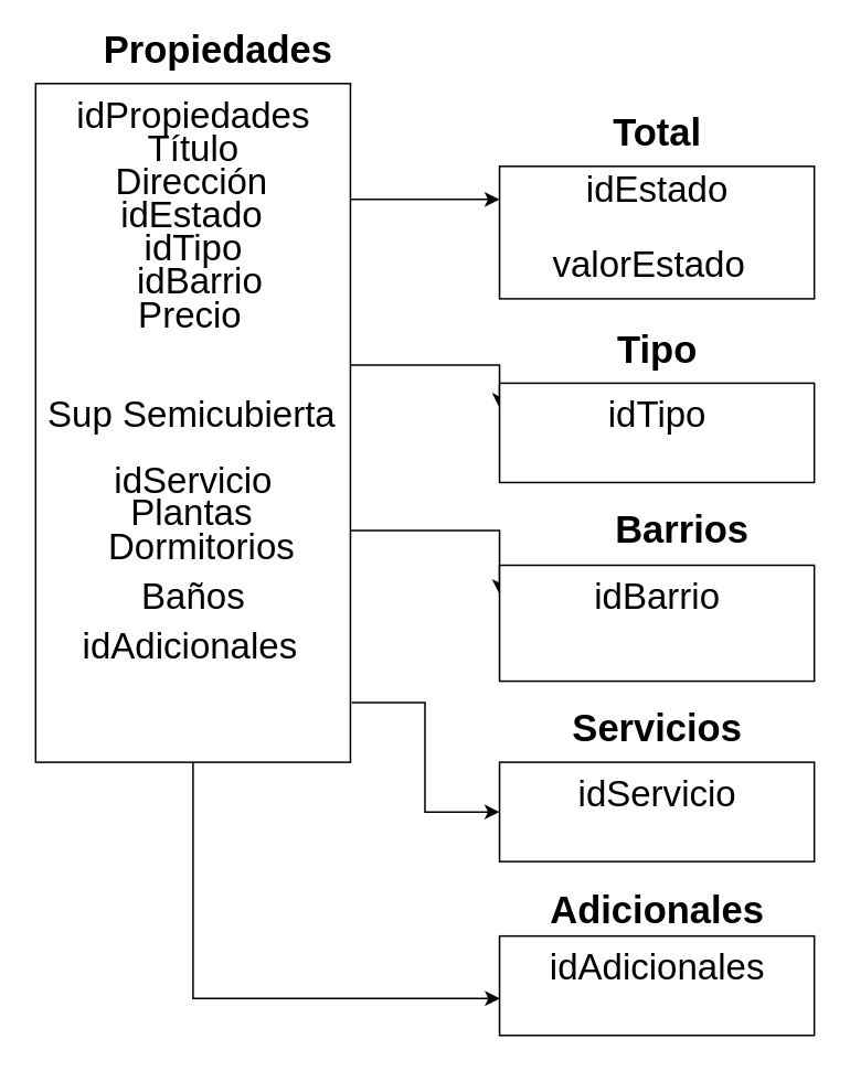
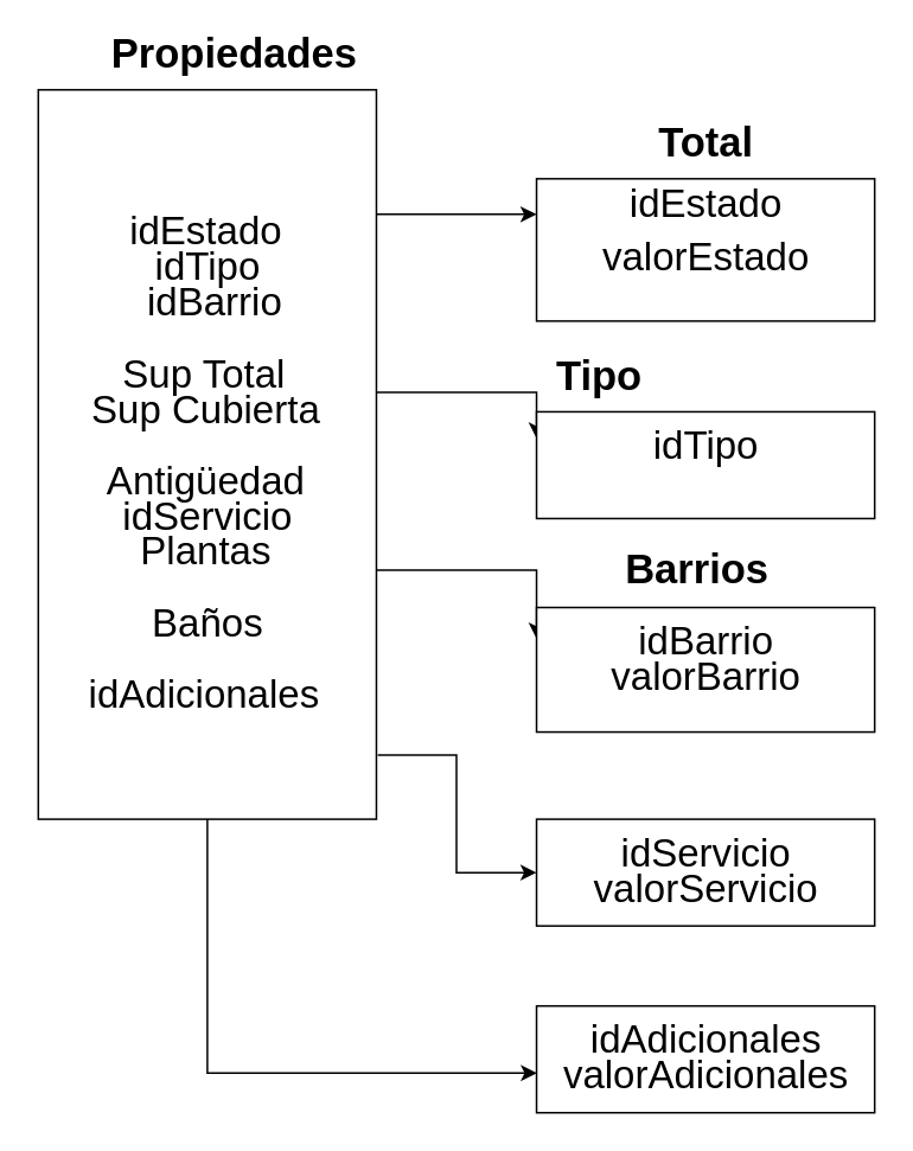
- <mxCell id="23" value="&lt;font style=&quot;font-size: 22px&quot;&gt;idPropiedades&lt;/font&gt;" style="text;html=1;align=center;verticalAlign=middle;resizable=0;points=[];autosize=1;" vertex="1" parent="1"><mxGeometry x="36" y="60" width="160" height="20" as="geometry" /></mxCell>
- <mxCell id="9" value="&lt;font style=&quot;font-size: 22px&quot;&gt;Título&lt;/font&gt;" style="text;html=1;align=center;verticalAlign=middle;resizable=0;points=[];autosize=1;" vertex="1" parent="1"><mxGeometry x="81" y="80" width="70" height="20" as="geometry" /></mxCell>
- <mxCell id="10" value="&lt;font style=&quot;font-size: 22px&quot;&gt;Dirección&lt;br&gt;&lt;/font&gt;" style="text;html=1;align=center;verticalAlign=middle;resizable=0;points=[];autosize=1;" vertex="1" parent="1"><mxGeometry x="60" y="100" width="110" height="20" as="geometry" /></mxCell>
- <mxCell id="24" value="&lt;font style=&quot;font-size: 22px&quot;&gt;valorEstado&lt;/font&gt;" style="text;html=1;align=center;verticalAlign=middle;resizable=0;points=[];autosize=1;" vertex="1" parent="1"><mxGeometry x="326" y="150" width="130" height="20" as="geometry" /></mxCell>
+ <mxCell id="24" value="&lt;font style=&quot;font-size: 22px&quot;&gt;valorEstado&lt;/font&gt;" style="text;html=1;align=center;verticalAlign=middle;resizable=0;points=[];autosize=1;" vertex="1" parent="1"><mxGeometry x="331" y="135" width="130" height="20" as="geometry" /></mxCell>
- <mxCell id="12" value="&lt;font style=&quot;font-size: 22px&quot;&gt;Precio&lt;/font&gt;" style="text;html=1;align=center;verticalAlign=middle;resizable=0;points=[];autosize=1;" vertex="1" parent="1"><mxGeometry x="74" y="181" width="80" height="20" as="geometry" /></mxCell>
+ <mxCell id="13" value="&lt;font style=&quot;font-size: 22px&quot;&gt;Sup Total&lt;/font&gt;" style="text;html=1;align=center;verticalAlign=middle;resizable=0;points=[];autosize=1;" vertex="1" parent="1"><mxGeometry x="59" y="201" width="110" height="20" as="geometry" /></mxCell>
- <mxCell id="27" value="&lt;font style=&quot;font-size: 23px&quot;&gt;&lt;b&gt;Tipo&lt;/b&gt;&lt;/font&gt;" style="text;html=1;align=center;verticalAlign=middle;resizable=0;points=[];autosize=1;" vertex="1" parent="1"><mxGeometry x="366" y="201" width="60" height="20" as="geometry" /></mxCell>
+ <mxCell id="27" value="&lt;font style=&quot;font-size: 23px&quot;&gt;&lt;b&gt;Tipo&lt;/b&gt;&lt;/font&gt;" style="text;html=1;align=center;verticalAlign=middle;resizable=0;points=[];autosize=1;" vertex="1" parent="1"><mxGeometry x="306" y="201" width="60" height="20" as="geometry" /></mxCell>
+ <mxCell id="14" value="&lt;font style=&quot;font-size: 22px&quot;&gt;Sup Cubierta&lt;br&gt;&lt;/font&gt;" style="text;html=1;align=center;verticalAlign=middle;resizable=0;points=[];autosize=1;" vertex="1" parent="1"><mxGeometry x="45" y="221" width="140" height="20" as="geometry" /></mxCell>
- <mxCell id="15" value="&lt;font style=&quot;font-size: 22px&quot;&gt;Sup Semicubierta&lt;/font&gt;" style="text;html=1;align=center;verticalAlign=middle;resizable=0;points=[];autosize=1;" vertex="1" parent="1"><mxGeometry x="20" y="241" width="190" height="20" as="geometry" /></mxCell>
+ <mxCell id="16" value="&lt;font style=&quot;font-size: 22px&quot;&gt;Antigüedad&lt;/font&gt;" style="text;html=1;align=center;verticalAlign=middle;resizable=0;points=[];autosize=1;" vertex="1" parent="1"><mxGeometry x="50" y="261" width="130" height="20" as="geometry" /></mxCell>
- <mxCell id="30" value="&lt;font style=&quot;font-size: 23px&quot;&gt;&lt;b&gt;Barrios&lt;/b&gt;&lt;/font&gt;" style="text;html=1;align=center;verticalAlign=middle;resizable=0;points=[];autosize=1;" vertex="1" parent="1"><mxGeometry x="361" y="310" width="100" height="20" as="geometry" /></mxCell>
+ <mxCell id="30" value="&lt;font style=&quot;font-size: 23px&quot;&gt;&lt;b&gt;Barrios&lt;/b&gt;&lt;/font&gt;" style="text;html=1;align=center;verticalAlign=middle;resizable=0;points=[];autosize=1;" vertex="1" parent="1"><mxGeometry x="341" y="310" width="100" height="20" as="geometry" /></mxCell>
- <mxCell id="18" value="&lt;font style=&quot;font-size: 22px&quot;&gt;Dormitorios&lt;/font&gt;" style="text;html=1;align=center;verticalAlign=middle;resizable=0;points=[];autosize=1;" vertex="1" parent="1"><mxGeometry x="56" y="321" width="130" height="20" as="geometry" /></mxCell>
- <mxCell id="19" value="&lt;font style=&quot;font-size: 22px&quot;&gt;Baños&lt;/font&gt;" style="text;html=1;align=center;verticalAlign=middle;resizable=0;points=[];autosize=1;" vertex="1" parent="1"><mxGeometry x="76" y="351" width="80" height="20" as="geometry" /></mxCell>
+ <mxCell id="19" value="&lt;font style=&quot;font-size: 22px&quot;&gt;Baños&lt;/font&gt;" style="text;html=1;align=center;verticalAlign=middle;resizable=0;points=[];autosize=1;" vertex="1" parent="1"><mxGeometry x="76" y="341" width="80" height="20" as="geometry" /></mxCell>
+ <mxCell id="33" value="&lt;font style=&quot;font-size: 22px&quot;&gt;valorBarrio&lt;/font&gt;" style="text;html=1;align=center;verticalAlign=middle;resizable=0;points=[];autosize=1;" vertex="1" parent="1"><mxGeometry x="336" y="371" width="120" height="20" as="geometry" /></mxCell>
- <mxCell id="34" value="&lt;font style=&quot;font-size: 23px&quot;&gt;&lt;b&gt;Servicios&lt;/b&gt;&lt;/font&gt;" style="text;html=1;align=center;verticalAlign=middle;resizable=0;points=[];autosize=1;" vertex="1" parent="1"><mxGeometry x="336" y="430" width="120" height="20" as="geometry" /></mxCell>
+ <mxCell id="37" value="&lt;font style=&quot;font-size: 22px&quot;&gt;valorServicio&lt;/font&gt;" style="text;html=1;align=center;verticalAlign=middle;resizable=0;points=[];autosize=1;" vertex="1" parent="1"><mxGeometry x="326" y="490" width="140" height="20" as="geometry" /></mxCell>
- <mxCell id="40" value="&lt;font style=&quot;font-size: 23px&quot;&gt;&lt;b&gt;Adicionales&lt;/b&gt;&lt;/font&gt;" style="text;html=1;align=center;verticalAlign=middle;resizable=0;points=[];autosize=1;" vertex="1" parent="1"><mxGeometry x="326" y="540" width="140" height="20" as="geometry" /></mxCell>
+ <mxCell id="43" value="&lt;font style=&quot;font-size: 22px&quot;&gt;valorAdicionales&lt;/font&gt;" style="text;html=1;align=center;verticalAlign=middle;resizable=0;points=[];autosize=1;" vertex="1" parent="1"><mxGeometry x="306" y="595" width="180" height="20" as="geometry" /></mxCell>
